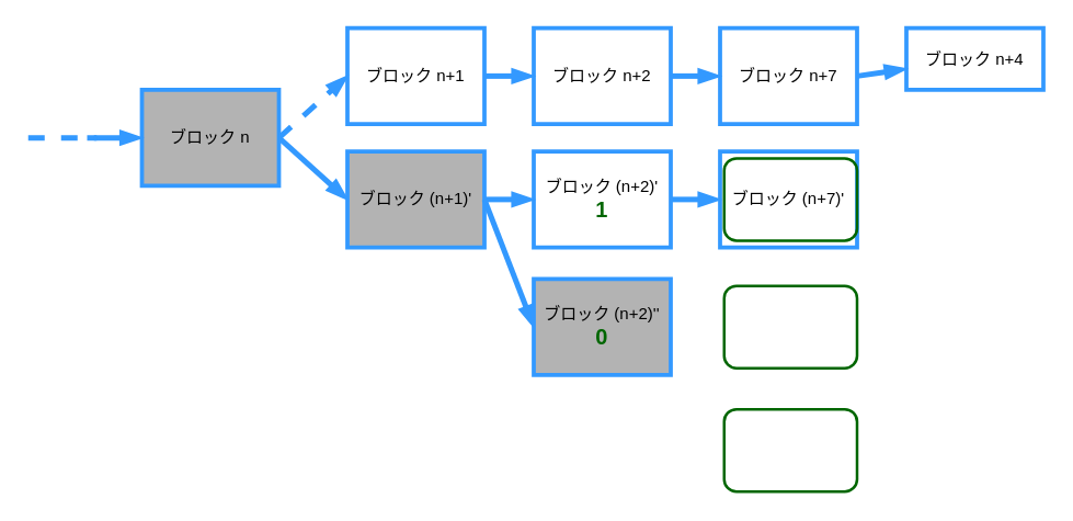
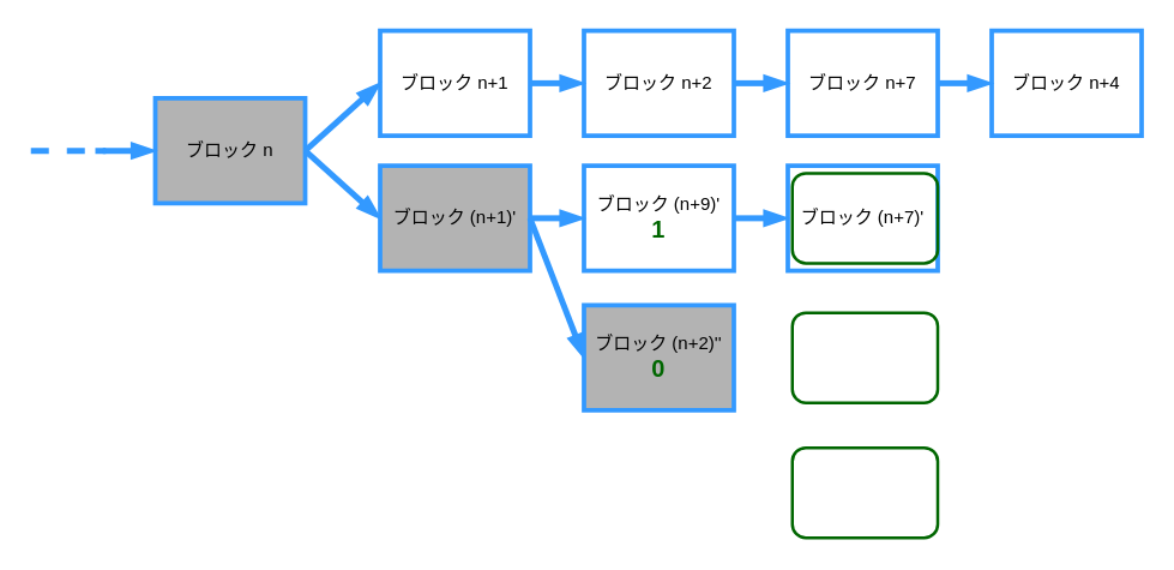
- <mxCell id="19" value="ブロック n+4" style="whiteSpace=wrap;html=1;strokeWidth=3;strokeColor=#3399FF;" parent="1" vertex="1"><mxGeometry x="661" y="20" width="100" height="45" as="geometry" /></mxCell>
+ <mxCell id="19" value="ブロック n+4" style="whiteSpace=wrap;html=1;strokeWidth=3;strokeColor=#3399FF;" parent="1" vertex="1"><mxGeometry x="661" y="20" width="100" height="70" as="geometry" /></mxCell>
- <mxCell id="6" value="" style="endArrow=blockThin;html=1;endFill=1;strokeWidth=4;strokeColor=#3399FF;exitX=1;exitY=0.5;exitDx=0;exitDy=0;entryX=0;entryY=0.5;entryDx=0;entryDy=0;dashed=1;" parent="1" source="2" target="4" edge="1"><mxGeometry width="50" height="50" relative="1" as="geometry"><mxPoint x="273" y="125" as="sourcePoint" /><mxPoint x="323" y="75" as="targetPoint" /></mxGeometry></mxCell>
+ <mxCell id="6" value="" style="endArrow=blockThin;html=1;endFill=1;strokeWidth=4;strokeColor=#3399FF;exitX=1;exitY=0.5;exitDx=0;exitDy=0;entryX=0;entryY=0.5;entryDx=0;entryDy=0;" parent="1" source="2" target="4" edge="1"><mxGeometry width="50" height="50" relative="1" as="geometry"><mxPoint x="273" y="125" as="sourcePoint" /><mxPoint x="323" y="75" as="targetPoint" /></mxGeometry></mxCell>
- <mxCell id="13" value="ブロック (n+2)'&lt;br&gt;&lt;font color=&quot;#006600&quot; style=&quot;font-size: 16px;&quot;&gt;&lt;b style=&quot;&quot;&gt;1&lt;/b&gt;&lt;/font&gt;" style="whiteSpace=wrap;html=1;strokeWidth=3;strokeColor=#3399FF;" parent="1" vertex="1"><mxGeometry x="389" y="110" width="100" height="70" as="geometry" /></mxCell>
+ <mxCell id="13" value="ブロック (n+9)'&lt;br&gt;&lt;font color=&quot;#006600&quot; style=&quot;font-size: 16px;&quot;&gt;&lt;b style=&quot;&quot;&gt;1&lt;/b&gt;&lt;/font&gt;" style="whiteSpace=wrap;html=1;strokeWidth=3;strokeColor=#3399FF;" parent="1" vertex="1"><mxGeometry x="389" y="110" width="100" height="70" as="geometry" /></mxCell>
